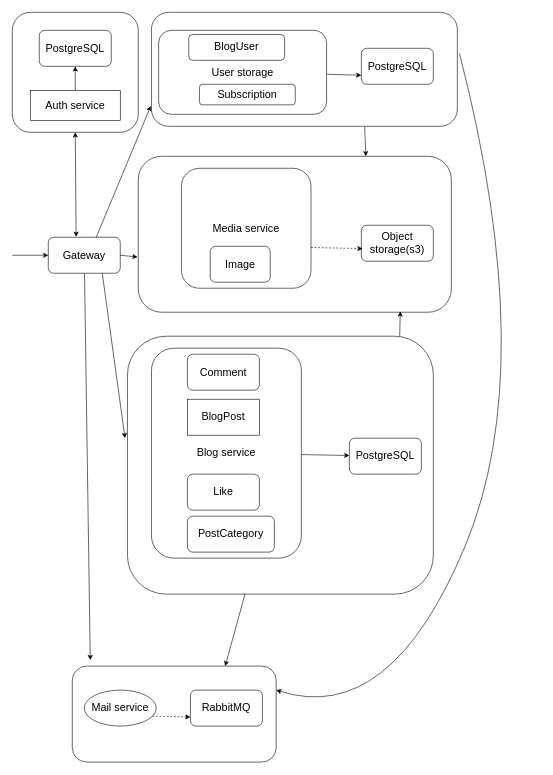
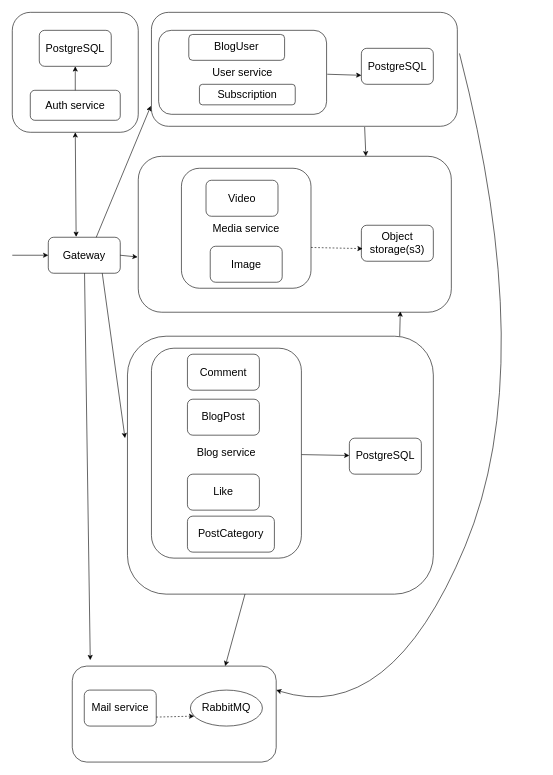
- <mxCell id="15" value="&lt;font style=&quot;font-size: 18px;&quot;&gt;User storage&lt;/font&gt;" style="rounded=1;whiteSpace=wrap;html=1;" parent="14" vertex="1"><mxGeometry width="280" height="140" as="geometry" /></mxCell>
+ <mxCell id="15" value="&lt;font style=&quot;font-size: 18px;&quot;&gt;User service&lt;/font&gt;" style="rounded=1;whiteSpace=wrap;html=1;" parent="14" vertex="1"><mxGeometry width="280" height="140" as="geometry" /></mxCell>
- <mxCell id="39" value="&lt;span style=&quot;font-size: 18px;&quot;&gt;Auth service&lt;/span&gt;" style="whiteSpace=wrap;html=1;rounded=0;" vertex="1" parent="1"><mxGeometry x="50" y="150" width="150" height="50" as="geometry" /></mxCell>
+ <mxCell id="39" value="&lt;span style=&quot;font-size: 18px;&quot;&gt;Auth service&lt;/span&gt;" style="rounded=1;whiteSpace=wrap;html=1;" vertex="1" parent="1"><mxGeometry x="50" y="150" width="150" height="50" as="geometry" /></mxCell>
+ <mxCell id="31" value="&lt;font style=&quot;font-size: 18px;&quot;&gt;Video&lt;/font&gt;" style="rounded=1;whiteSpace=wrap;html=1;" parent="1" vertex="1"><mxGeometry x="343" y="300" width="120" height="60" as="geometry" /></mxCell>
- <mxCell id="32" value="&lt;font style=&quot;font-size: 18px;&quot;&gt;Image&lt;/font&gt;" style="rounded=1;whiteSpace=wrap;html=1;" parent="1" vertex="1"><mxGeometry x="350" y="410" width="100" height="60" as="geometry" /></mxCell>
+ <mxCell id="32" value="&lt;font style=&quot;font-size: 18px;&quot;&gt;Image&lt;/font&gt;" style="rounded=1;whiteSpace=wrap;html=1;" parent="1" vertex="1"><mxGeometry x="350" y="410" width="120" height="60" as="geometry" /></mxCell>
- <mxCell id="27" value="&lt;span style=&quot;font-size: 18px;&quot;&gt;BlogPost&lt;/span&gt;" style="whiteSpace=wrap;html=1;rounded=0;" parent="1" vertex="1"><mxGeometry x="312" y="665" width="120" height="60" as="geometry" /></mxCell>
+ <mxCell id="27" value="&lt;span style=&quot;font-size: 18px;&quot;&gt;BlogPost&lt;/span&gt;" style="rounded=1;whiteSpace=wrap;html=1;" parent="1" vertex="1"><mxGeometry x="312" y="665" width="120" height="60" as="geometry" /></mxCell>
- <mxCell id="6" value="&lt;font style=&quot;font-size: 18px;&quot;&gt;Mail service&lt;/font&gt;" style="ellipse;whiteSpace=wrap;html=1;" parent="1" vertex="1"><mxGeometry x="140" y="1150" width="120" height="60" as="geometry" /></mxCell>
+ <mxCell id="6" value="&lt;font style=&quot;font-size: 18px;&quot;&gt;Mail service&lt;/font&gt;" style="rounded=1;whiteSpace=wrap;html=1;" parent="1" vertex="1"><mxGeometry x="140" y="1150" width="120" height="60" as="geometry" /></mxCell>
- <mxCell id="33" value="&lt;span style=&quot;font-size: 18px;&quot;&gt;RabbitMQ&lt;/span&gt;" style="rounded=1;whiteSpace=wrap;html=1;" parent="1" vertex="1"><mxGeometry x="317" y="1150" width="120" height="60" as="geometry" /></mxCell>
+ <mxCell id="33" value="&lt;span style=&quot;font-size: 18px;&quot;&gt;RabbitMQ&lt;/span&gt;" style="ellipse;whiteSpace=wrap;html=1;" parent="1" vertex="1"><mxGeometry x="317" y="1150" width="120" height="60" as="geometry" /></mxCell>
